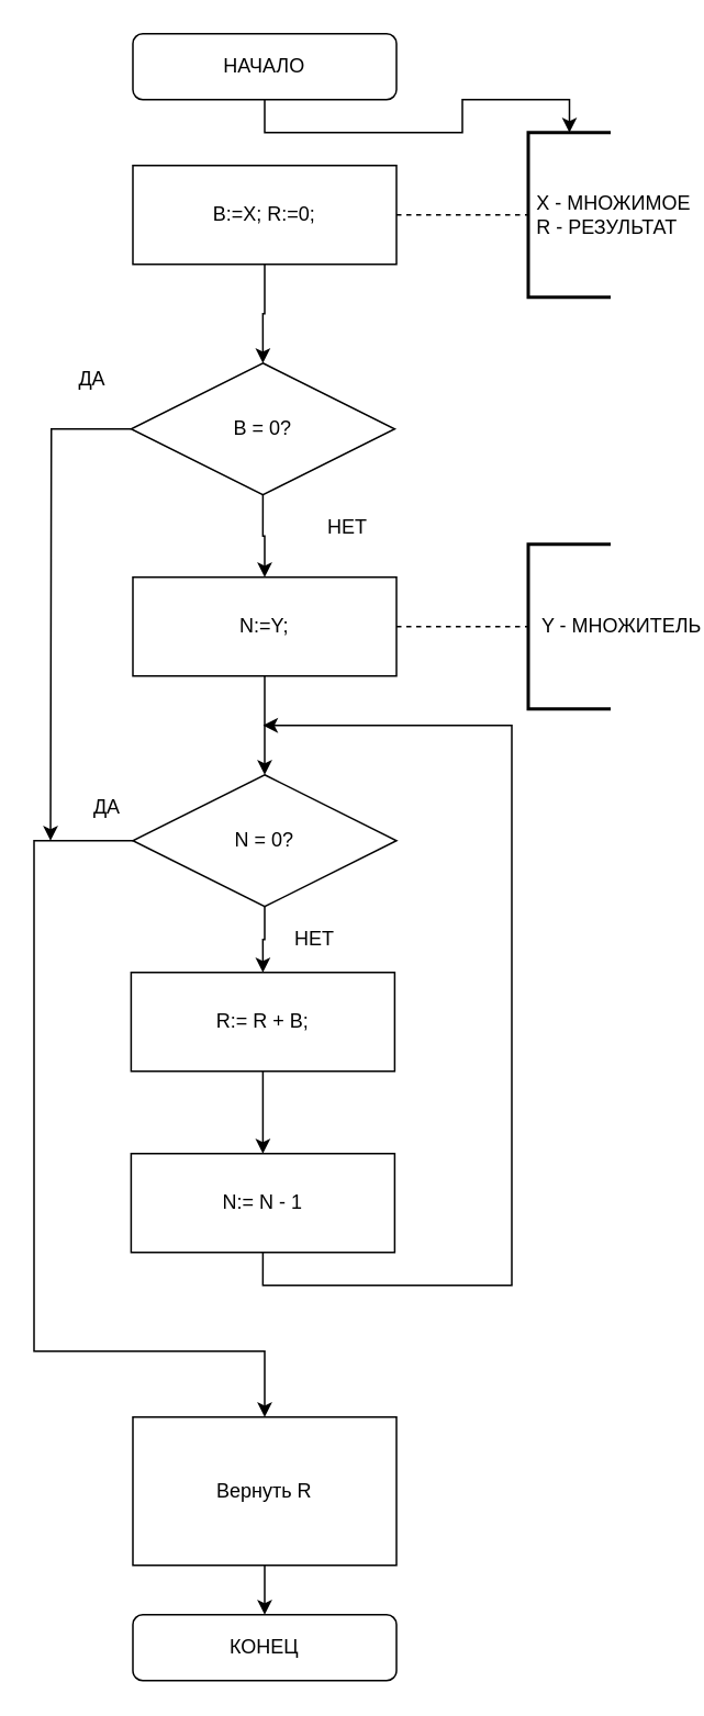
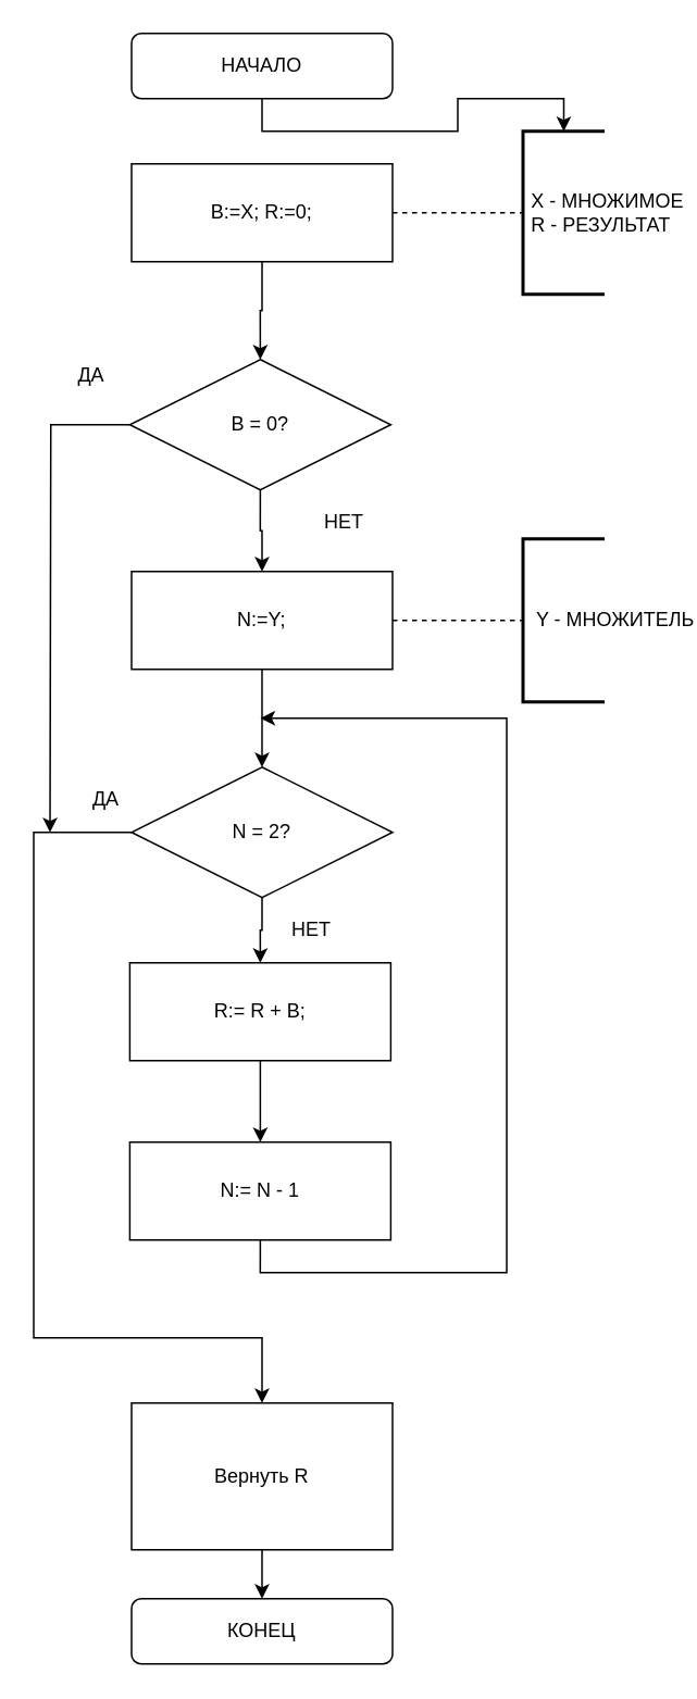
- <mxCell id="24" value="&lt;span&gt;N = 0?&lt;/span&gt;" style="rhombus;whiteSpace=wrap;html=1;" vertex="1" parent="1"><mxGeometry x="80" y="470" width="160" height="80" as="geometry" /></mxCell>
+ <mxCell id="24" value="&lt;span&gt;N = 2?&lt;/span&gt;" style="rhombus;whiteSpace=wrap;html=1;" vertex="1" parent="1"><mxGeometry x="80" y="470" width="160" height="80" as="geometry" /></mxCell>
